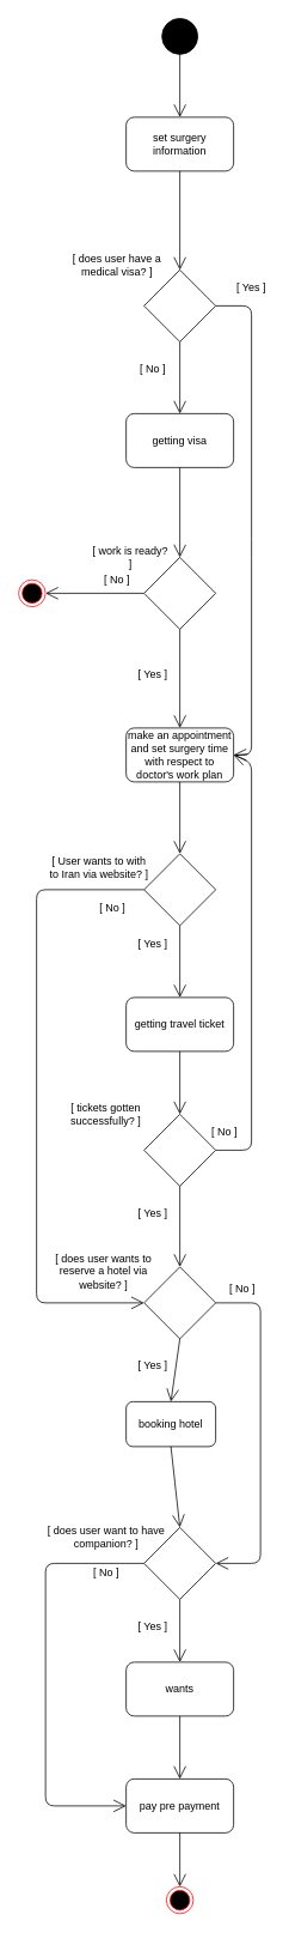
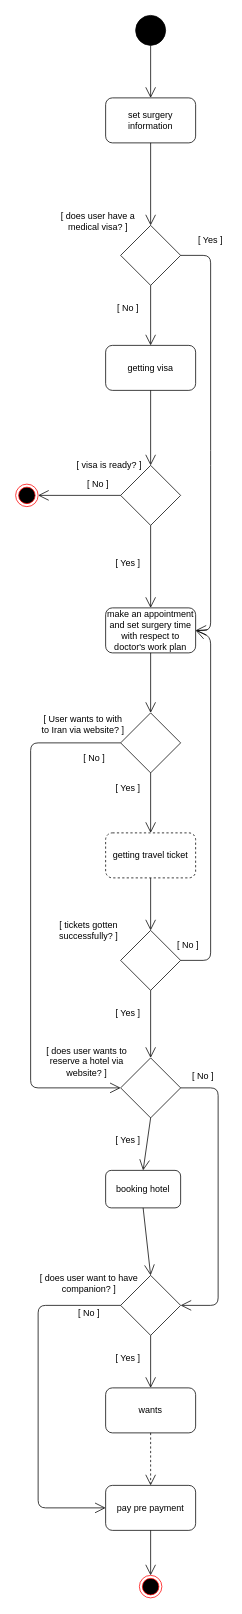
- <mxCell id="16" value="[ work is ready? ]" style="text;html=1;strokeColor=none;fillColor=none;align=center;verticalAlign=middle;whiteSpace=wrap;rounded=0;" parent="1" vertex="1"><mxGeometry x="100" y="610" width="90" height="20" as="geometry" /></mxCell>
+ <mxCell id="16" value="[ visa is ready? ]" style="text;html=1;strokeColor=none;fillColor=none;align=center;verticalAlign=middle;whiteSpace=wrap;rounded=0;" parent="1" vertex="1"><mxGeometry x="100" y="610" width="90" height="20" as="geometry" /></mxCell>
- <mxCell id="27" value="getting travel ticket" style="rounded=1;whiteSpace=wrap;html=1;fillColor=#FFFFFF;" parent="1" vertex="1"><mxGeometry x="140" y="1110" width="120" height="60" as="geometry" /></mxCell>
+ <mxCell id="27" value="getting travel ticket" style="rounded=1;whiteSpace=wrap;html=1;fillColor=#FFFFFF;dashed=1;" parent="1" vertex="1"><mxGeometry x="140" y="1110" width="120" height="60" as="geometry" /></mxCell>
- <mxCell id="46" value="" style="endArrow=open;endFill=1;endSize=12;html=1;exitX=0.5;exitY=1;exitDx=0;exitDy=0;entryX=0.5;entryY=0;entryDx=0;entryDy=0;" parent="1" source="43" target="45" edge="1"><mxGeometry width="160" relative="1" as="geometry"><mxPoint x="20" y="2060" as="sourcePoint" /><mxPoint x="180" y="2060" as="targetPoint" /></mxGeometry></mxCell>
+ <mxCell id="46" value="" style="endArrow=open;endFill=1;endSize=12;html=1;exitX=0.5;exitY=1;exitDx=0;exitDy=0;entryX=0.5;entryY=0;entryDx=0;entryDy=0;dashed=1;" parent="1" source="43" target="45" edge="1"><mxGeometry width="160" relative="1" as="geometry"><mxPoint x="20" y="2060" as="sourcePoint" /><mxPoint x="180" y="2060" as="targetPoint" /></mxGeometry></mxCell>
